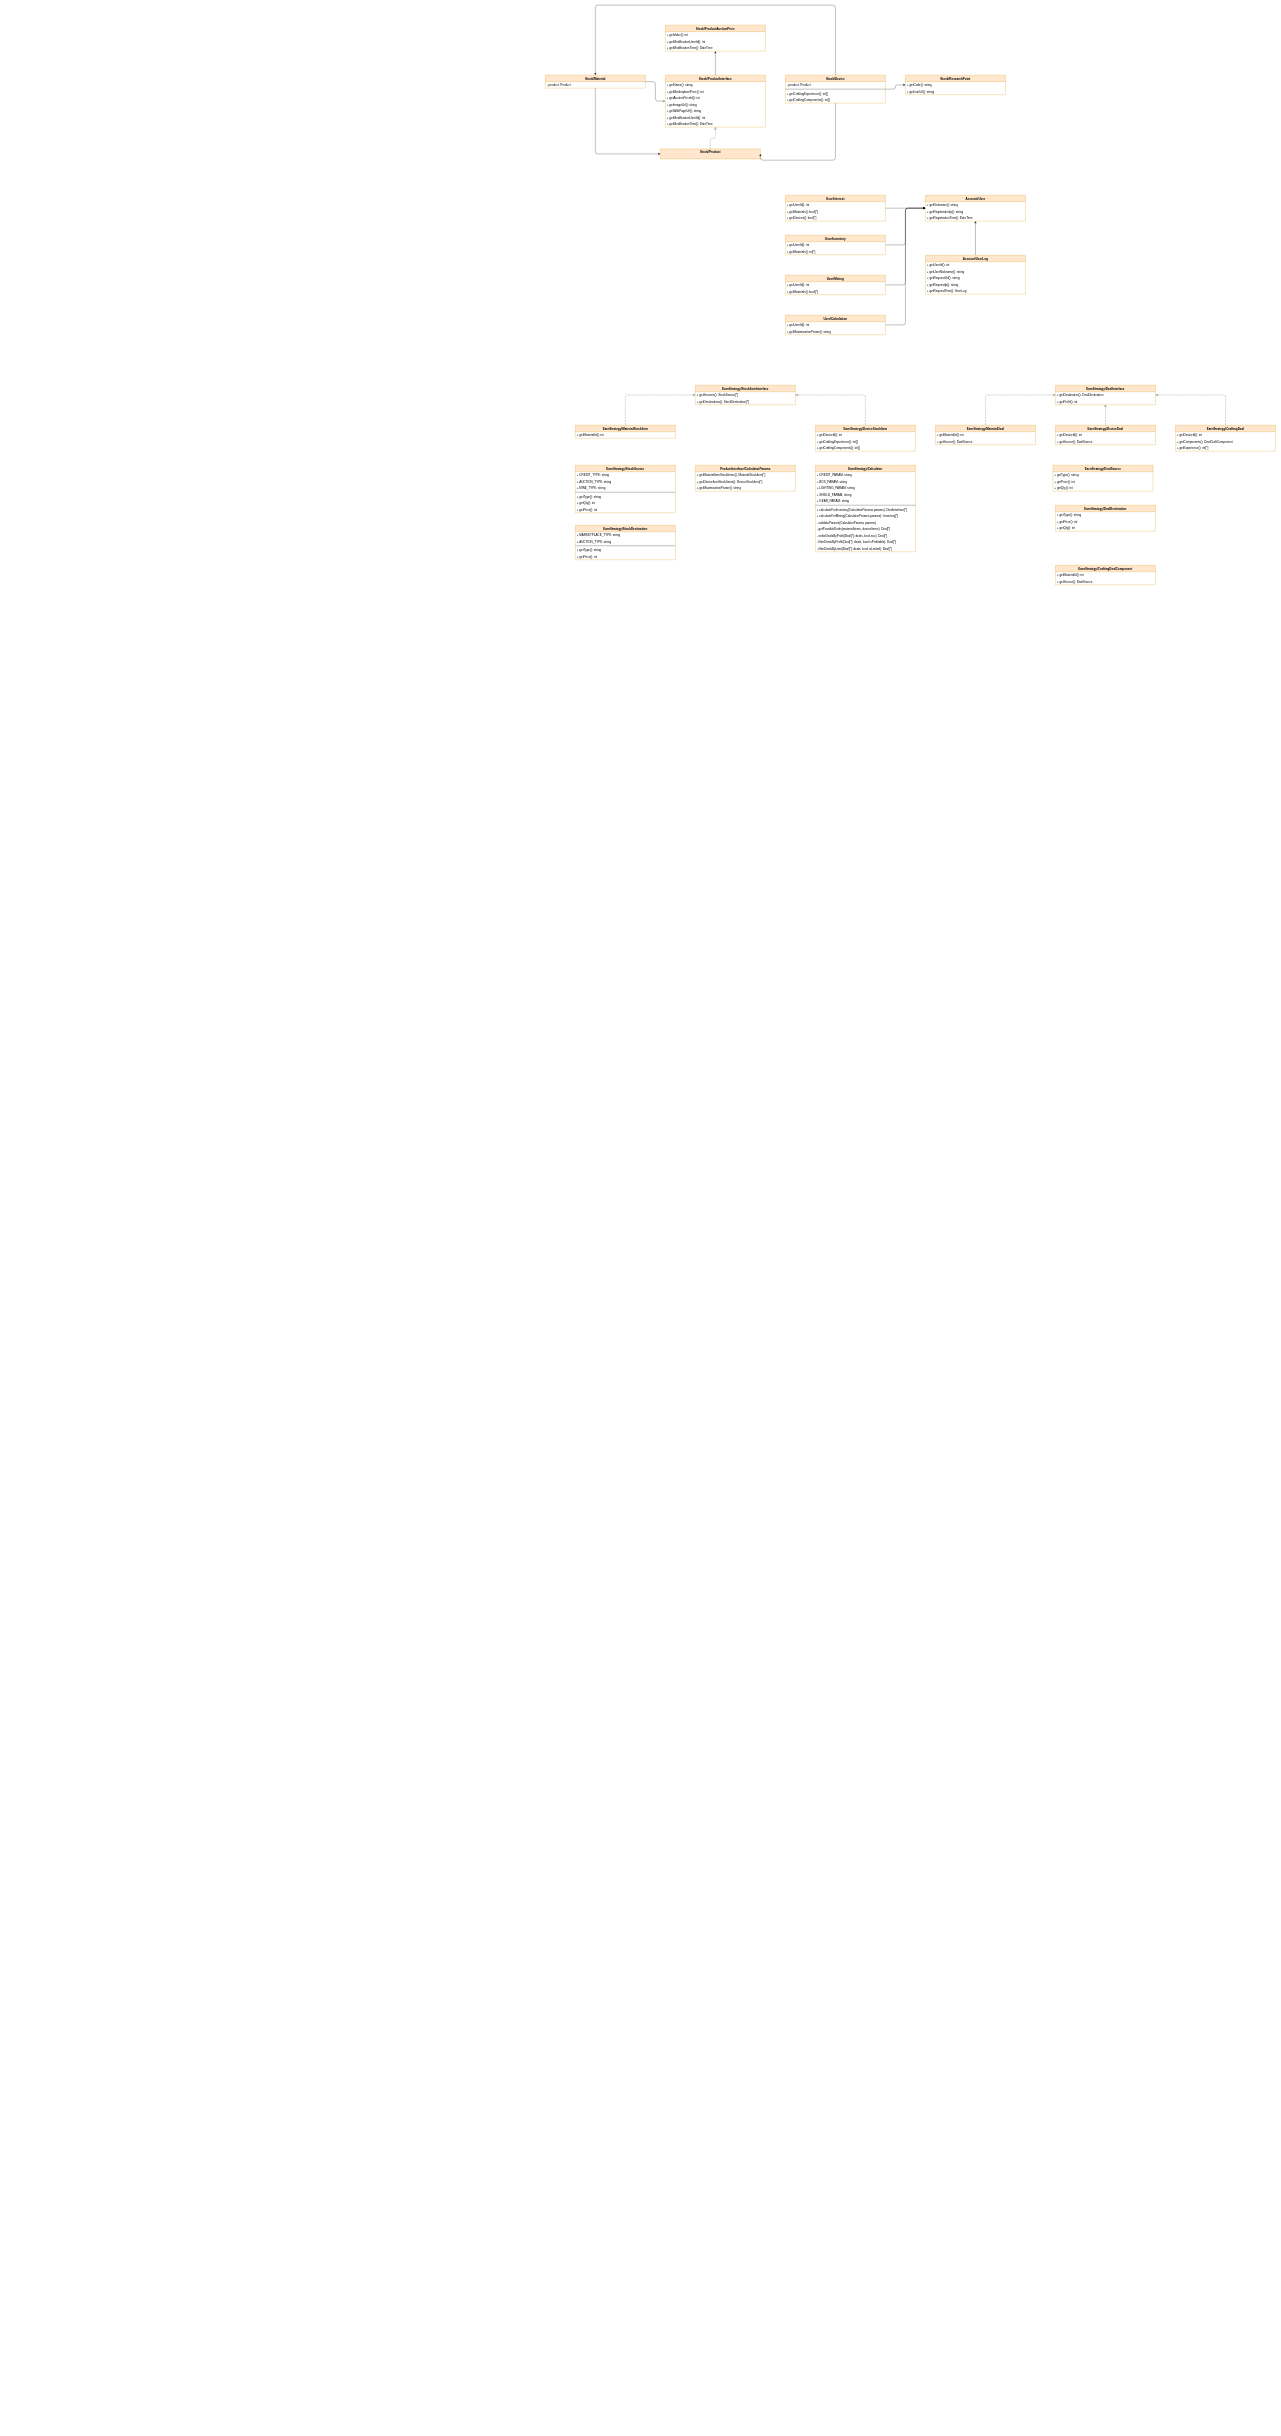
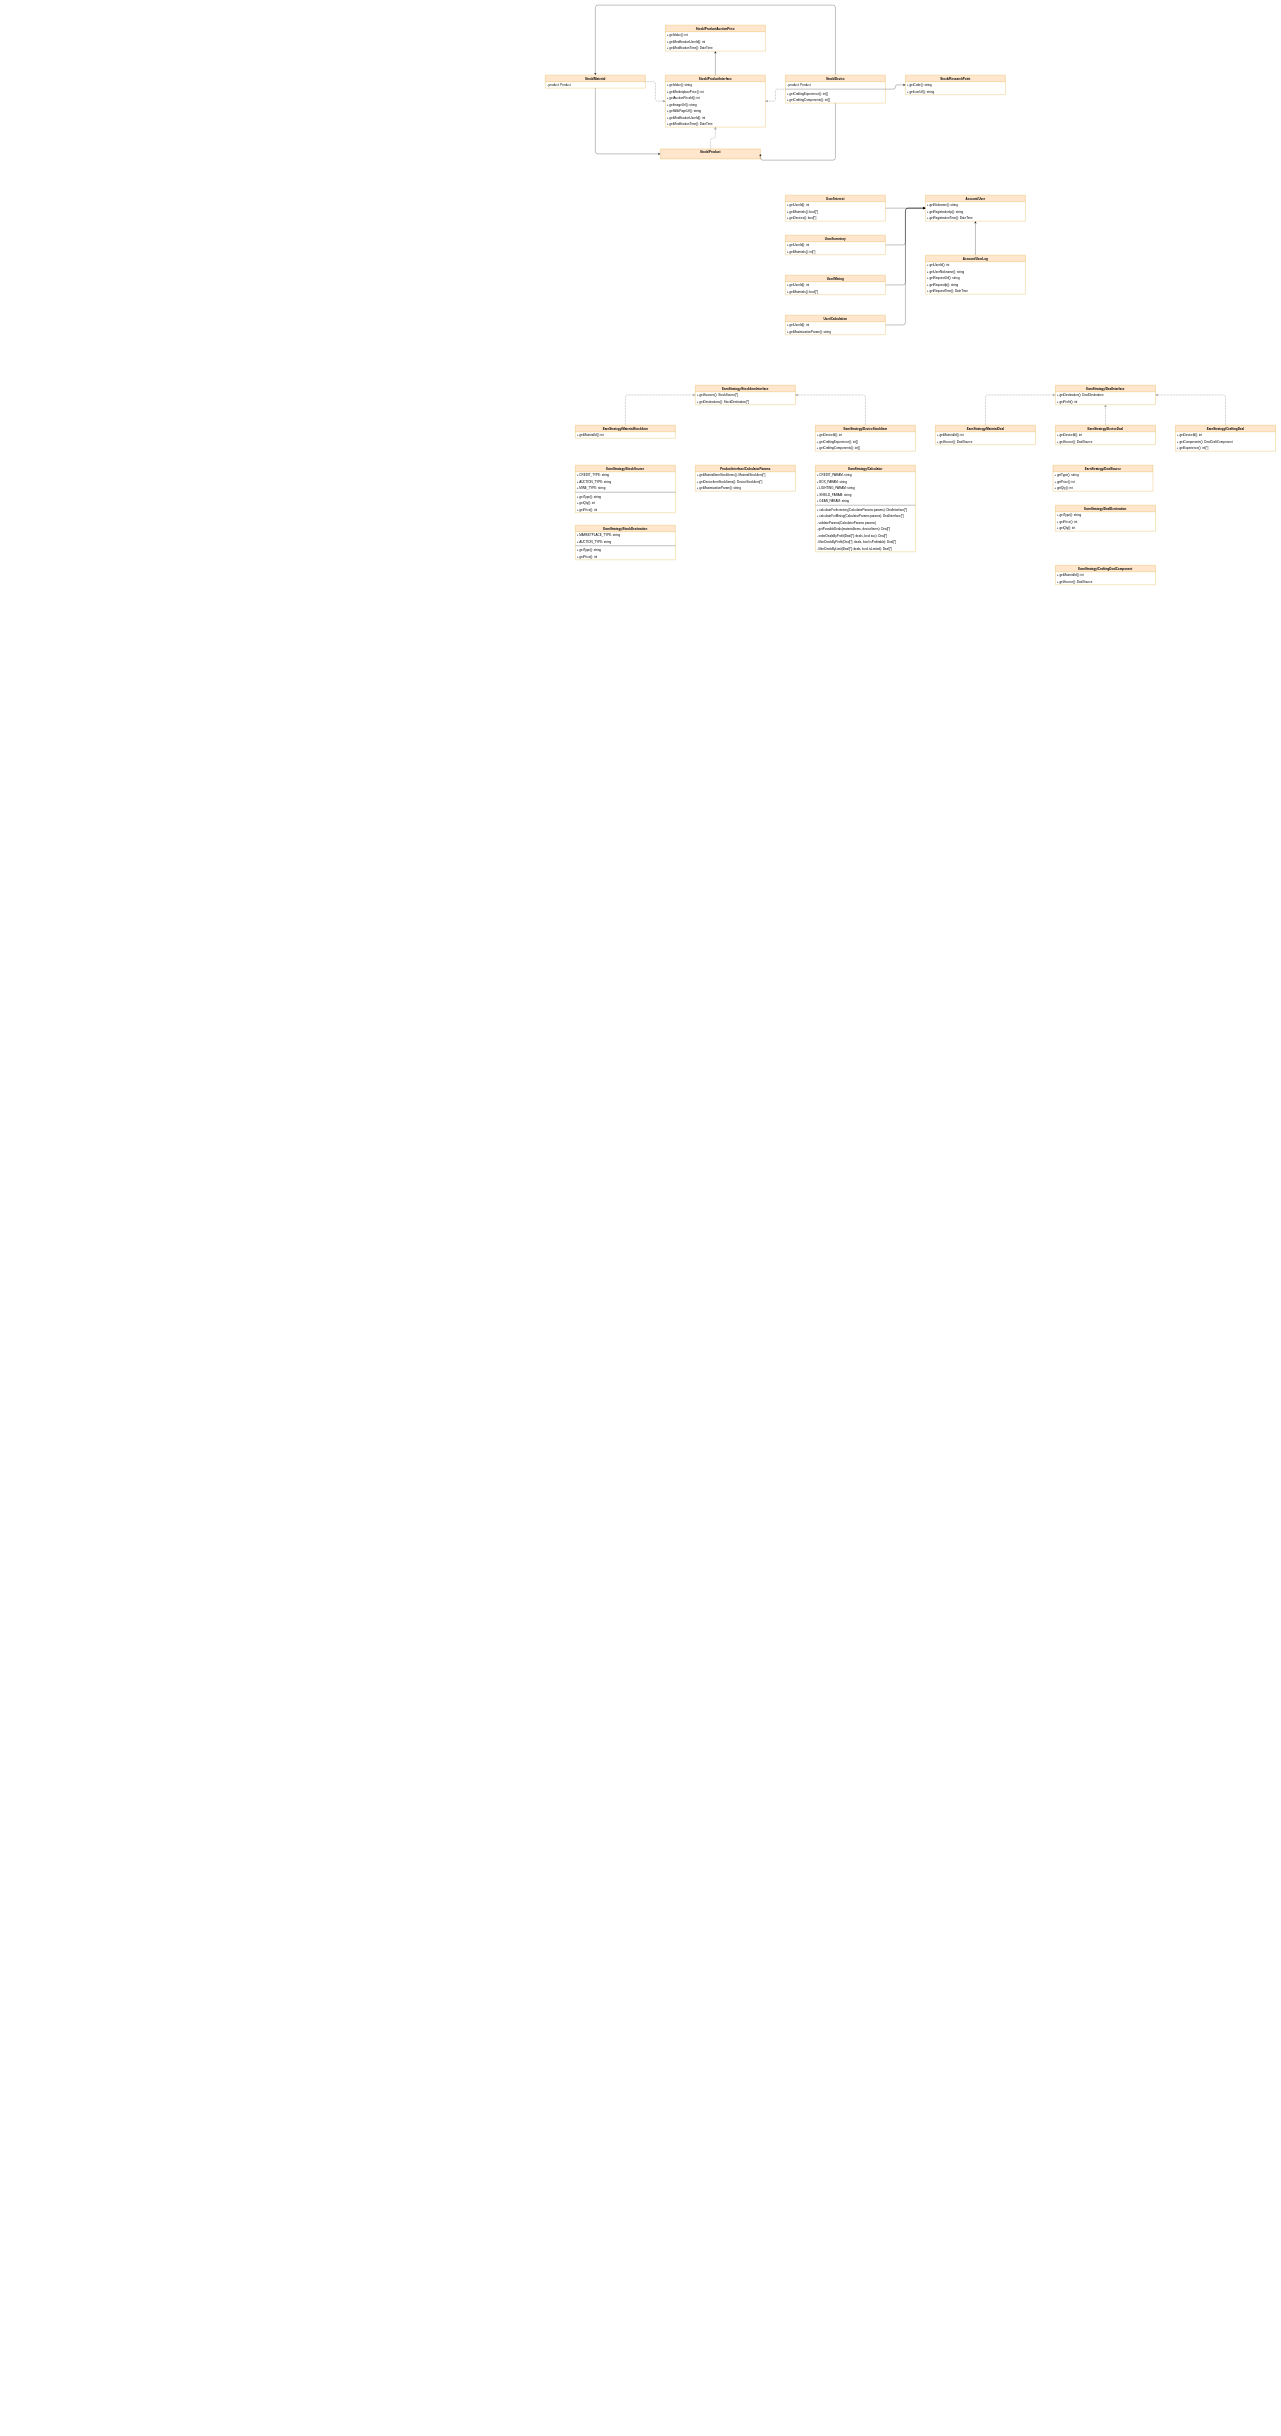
- <mxCell id="93" value="+ getName(): string" style="text;strokeColor=none;fillColor=none;align=left;verticalAlign=top;spacingLeft=4;spacingRight=4;overflow=hidden;rotatable=0;points=[[0,0.5],[1,0.5]];portConstraint=eastwest;" parent="92" vertex="1"><mxGeometry y="26" width="400" height="26" as="geometry" /></mxCell>
+ <mxCell id="93" value="+ getValue(): string" style="text;strokeColor=none;fillColor=none;align=left;verticalAlign=top;spacingLeft=4;spacingRight=4;overflow=hidden;rotatable=0;points=[[0,0.5],[1,0.5]];portConstraint=eastwest;" parent="92" vertex="1"><mxGeometry y="26" width="400" height="26" as="geometry" /></mxCell>
- <mxCell id="79" style="edgeStyle=orthogonalEdgeStyle;rounded=1;orthogonalLoop=1;jettySize=auto;html=1;endArrow=block;endFill=0;dashed=0;" parent="1" source="81" target="92" edge="1"><mxGeometry relative="1" as="geometry" /></mxCell>
+ <mxCell id="79" style="edgeStyle=orthogonalEdgeStyle;rounded=1;orthogonalLoop=1;jettySize=auto;html=1;endArrow=block;endFill=0;dashed=1;" parent="1" source="81" target="92" edge="1"><mxGeometry relative="1" as="geometry" /></mxCell>
+ <mxCell id="83" style="edgeStyle=orthogonalEdgeStyle;rounded=1;orthogonalLoop=1;jettySize=auto;html=1;dashed=1;endArrow=block;endFill=0;" parent="1" source="86" target="92" edge="1"><mxGeometry relative="1" as="geometry" /></mxCell>
- <mxCell id="119" value="+ getRequestTime(): UserLog" style="text;strokeColor=none;fillColor=none;align=left;verticalAlign=top;spacingLeft=4;spacingRight=4;overflow=hidden;rotatable=0;points=[[0,0.5],[1,0.5]];portConstraint=eastwest;" parent="114" vertex="1"><mxGeometry y="130" width="400" height="26" as="geometry" /></mxCell>
+ <mxCell id="119" value="+ getRequestTime(): DateTime" style="text;strokeColor=none;fillColor=none;align=left;verticalAlign=top;spacingLeft=4;spacingRight=4;overflow=hidden;rotatable=0;points=[[0,0.5],[1,0.5]];portConstraint=eastwest;" parent="114" vertex="1"><mxGeometry y="130" width="400" height="26" as="geometry" /></mxCell>
- <mxCell id="42" value="+ calculateForMining(CalculatorParams params): Inventory[*]" style="text;strokeColor=none;fillColor=none;align=left;verticalAlign=top;spacingLeft=4;spacingRight=4;overflow=hidden;rotatable=0;points=[[0,0.5],[1,0.5]];portConstraint=eastwest;fontSize=12;" parent="34" vertex="1"><mxGeometry y="190" width="400" height="26" as="geometry" /></mxCell>
+ <mxCell id="42" value="+ calculateForMining(CalculatorParams params): DealInterface[*]" style="text;strokeColor=none;fillColor=none;align=left;verticalAlign=top;spacingLeft=4;spacingRight=4;overflow=hidden;rotatable=0;points=[[0,0.5],[1,0.5]];portConstraint=eastwest;fontSize=12;" parent="34" vertex="1"><mxGeometry y="190" width="400" height="26" as="geometry" /></mxCell>
